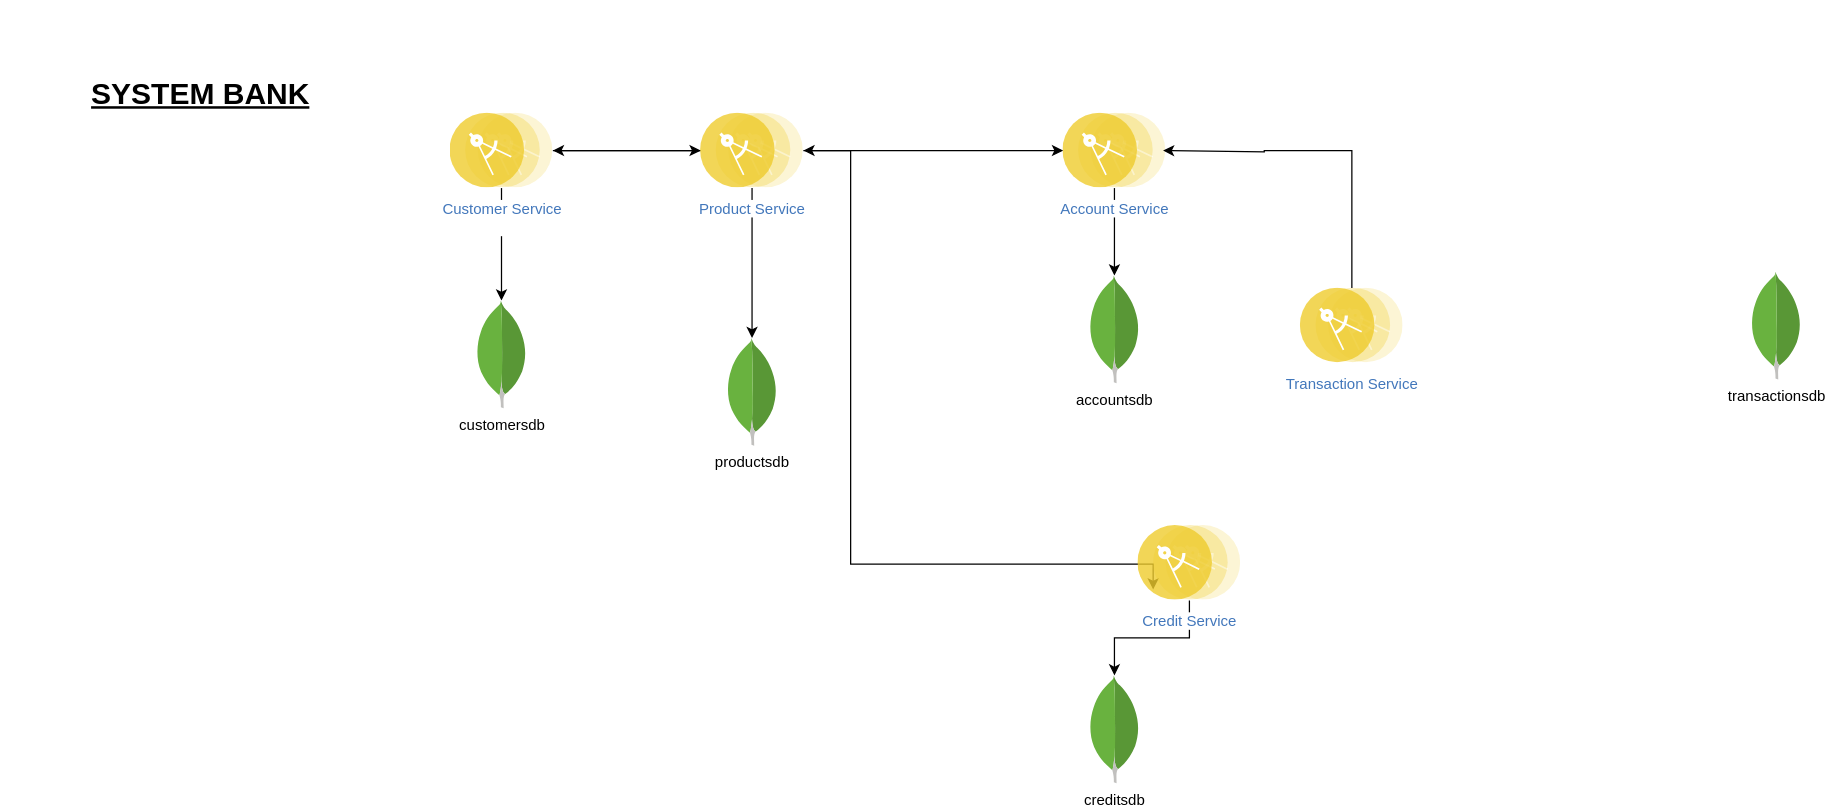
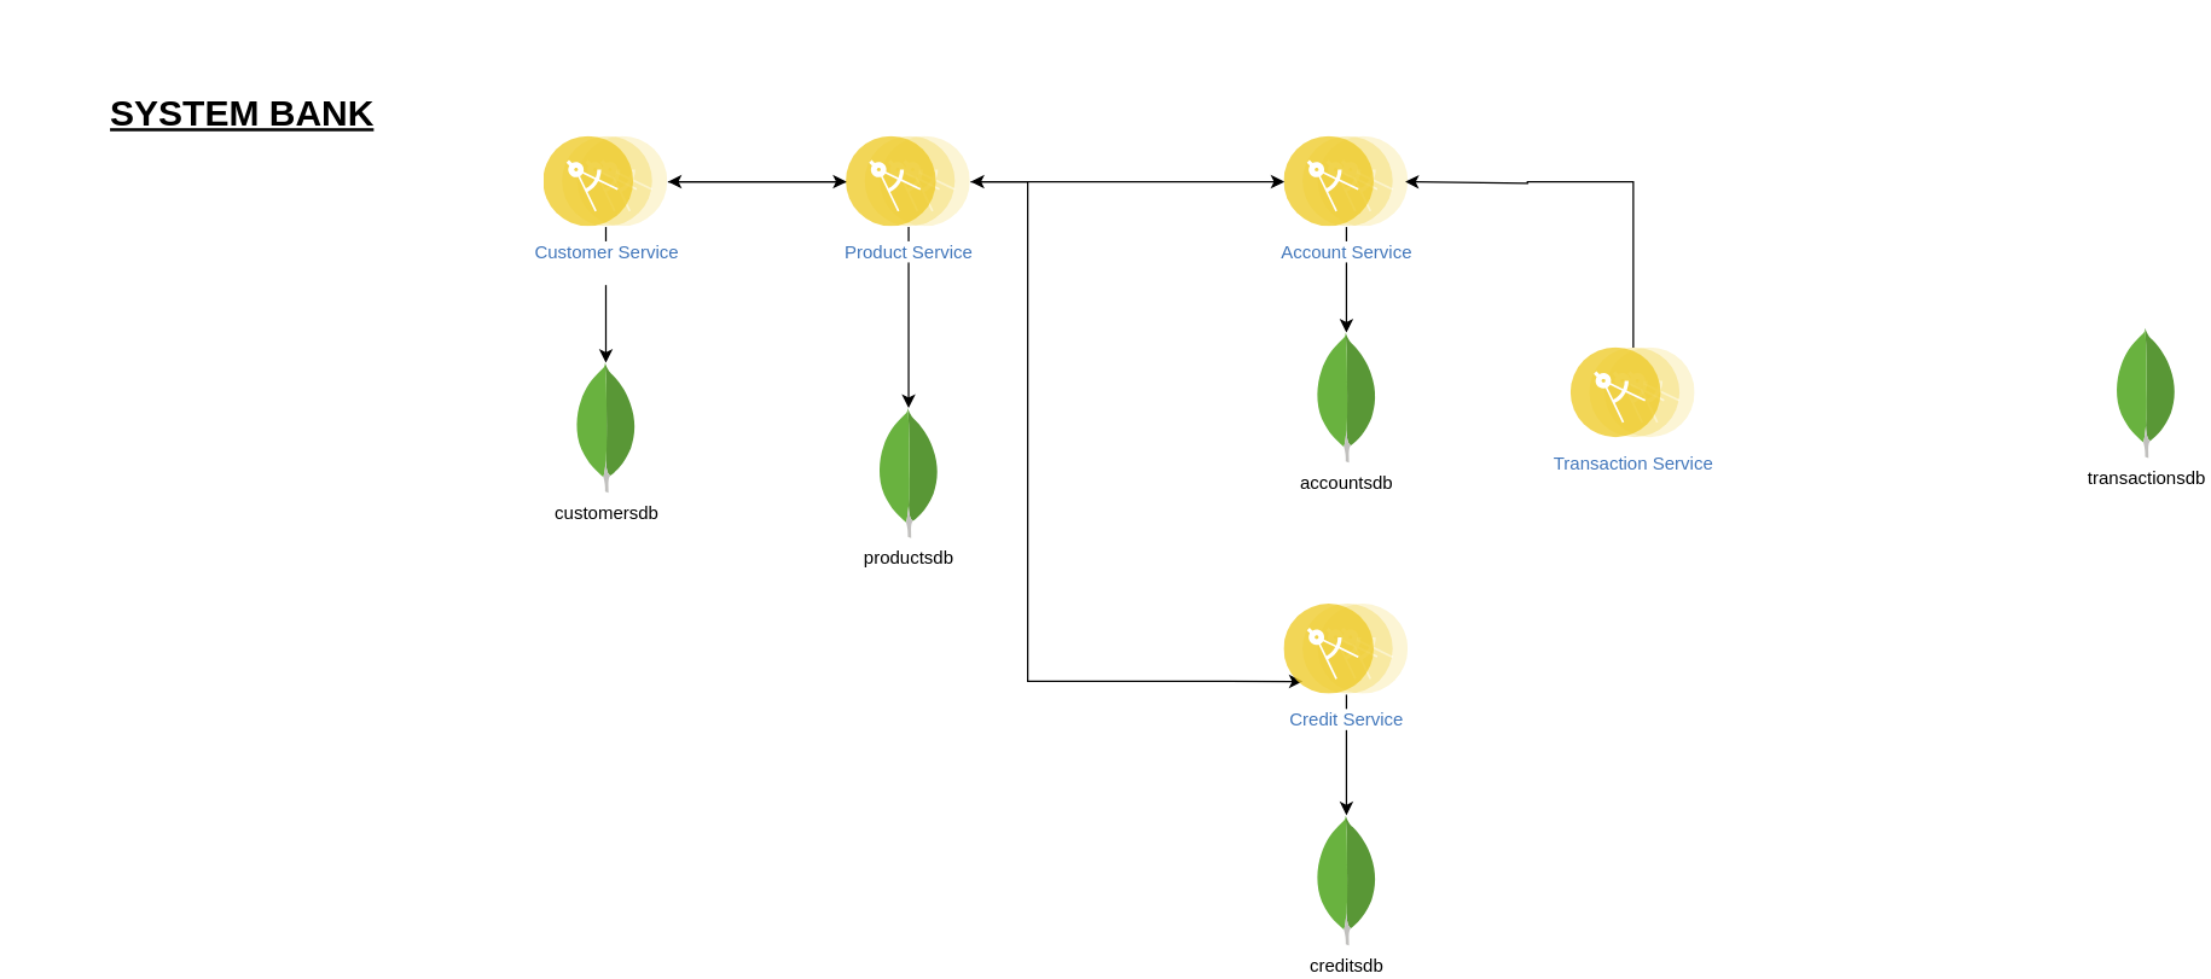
- <mxCell id="16" value="&lt;div&gt;Credit Service&lt;/div&gt;" style="image;aspect=fixed;perimeter=ellipsePerimeter;html=1;align=center;shadow=0;dashed=0;fontColor=#4277BB;labelBackgroundColor=default;fontSize=12;spacingTop=3;image=img/lib/ibm/applications/microservice.svg;" parent="1" vertex="1"><mxGeometry x="910" y="420" width="82.2" height="60" as="geometry" /></mxCell>
+ <mxCell id="16" value="&lt;div&gt;Credit Service&lt;/div&gt;" style="image;aspect=fixed;perimeter=ellipsePerimeter;html=1;align=center;shadow=0;dashed=0;fontColor=#4277BB;labelBackgroundColor=default;fontSize=12;spacingTop=3;image=img/lib/ibm/applications/microservice.svg;" parent="1" vertex="1"><mxGeometry x="850" y="400" width="82.2" height="60" as="geometry" /></mxCell>
